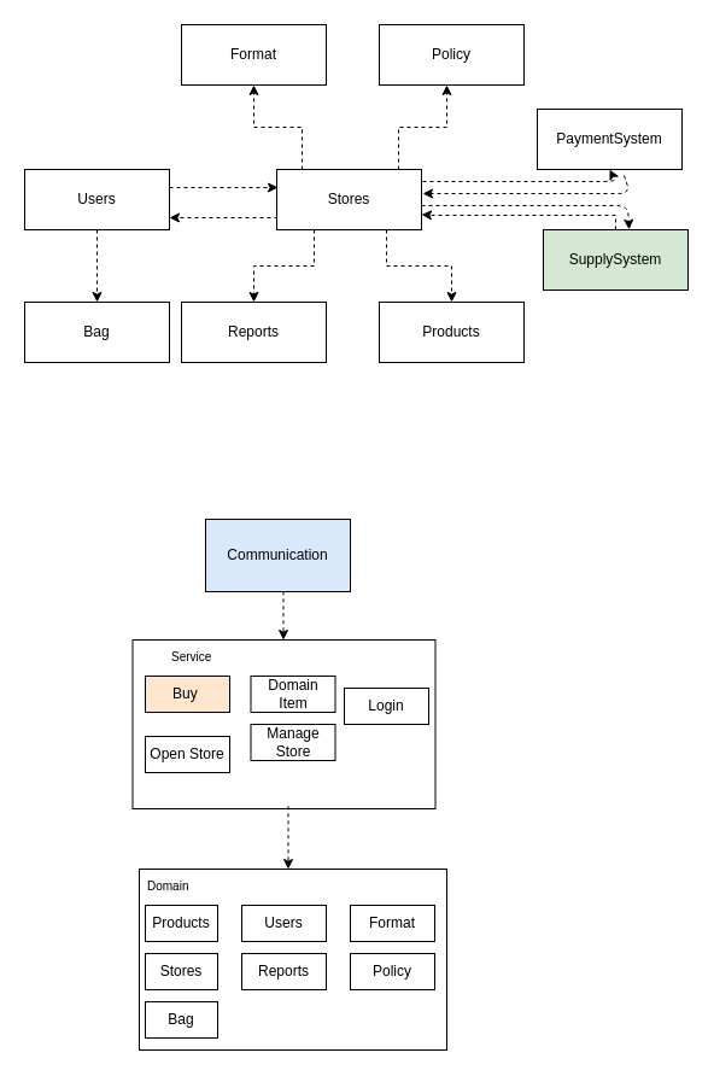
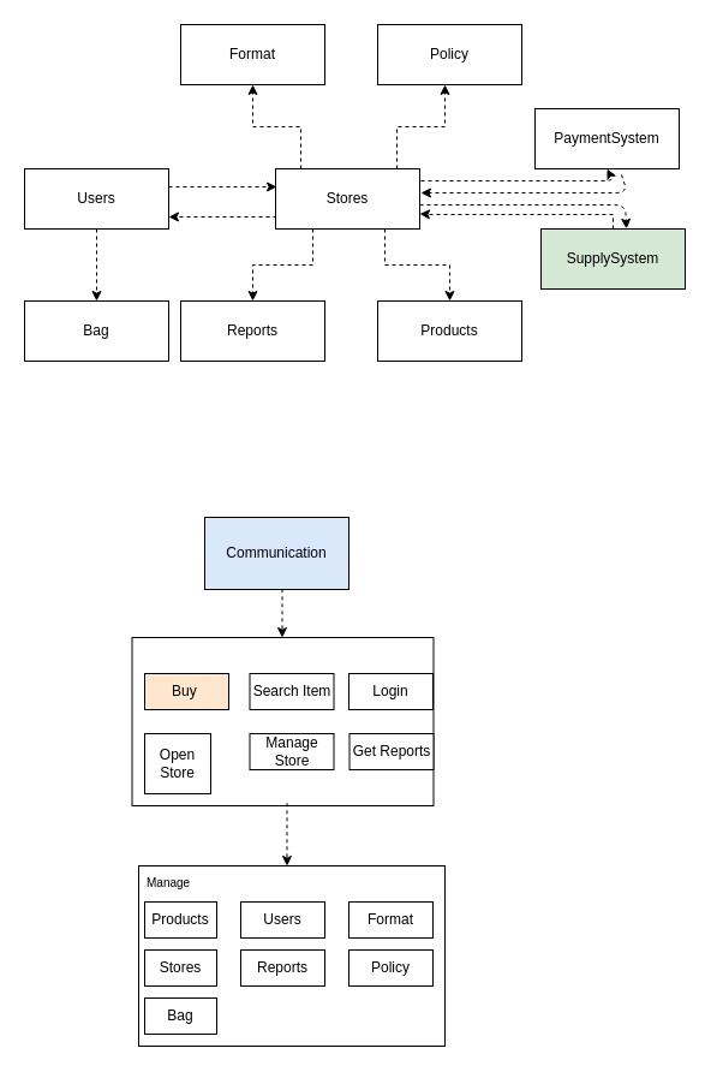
- <mxCell id="24" value="&lt;span style=&quot;color: rgb(0 , 0 , 0) ; font-family: &amp;#34;helvetica&amp;#34; ; font-size: 10px ; font-style: normal ; font-weight: 400 ; letter-spacing: normal ; text-align: center ; text-indent: 0px ; text-transform: none ; word-spacing: 0px ; background-color: rgb(248 , 249 , 250) ; display: inline ; float: none&quot;&gt;Service&lt;/span&gt;" style="text;whiteSpace=wrap;html=1;" vertex="1" parent="1"><mxGeometry x="140" y="530" width="60" height="30" as="geometry" /></mxCell>
- <mxCell id="38" value="Domain Item" style="rounded=0;whiteSpace=wrap;html=1;" vertex="1" parent="1"><mxGeometry x="207.5" y="560" width="70" height="30" as="geometry" /></mxCell>
+ <mxCell id="38" value="Search Item" style="rounded=0;whiteSpace=wrap;html=1;" vertex="1" parent="1"><mxGeometry x="207.5" y="560" width="70" height="30" as="geometry" /></mxCell>
- <mxCell id="40" value="Login" style="rounded=0;whiteSpace=wrap;html=1;" vertex="1" parent="1"><mxGeometry x="285" y="570" width="70" height="30" as="geometry" /></mxCell>
+ <mxCell id="40" value="Login" style="rounded=0;whiteSpace=wrap;html=1;" vertex="1" parent="1"><mxGeometry x="290" y="560" width="70" height="30" as="geometry" /></mxCell>
- <mxCell id="39" value="Manage Store" style="rounded=0;whiteSpace=wrap;html=1;" vertex="1" parent="1"><mxGeometry x="207.5" y="600" width="70" height="30" as="geometry" /></mxCell>
+ <mxCell id="39" value="Manage Store" style="rounded=0;whiteSpace=wrap;html=1;" vertex="1" parent="1"><mxGeometry x="207.5" y="610" width="70" height="30" as="geometry" /></mxCell>
- <mxCell id="37" value="Open Store" style="rounded=0;whiteSpace=wrap;html=1;" vertex="1" parent="1"><mxGeometry x="120" y="610" width="70" height="30" as="geometry" /></mxCell>
+ <mxCell id="37" value="Open Store" style="rounded=0;whiteSpace=wrap;html=1;" vertex="1" parent="1"><mxGeometry x="120" y="610" width="55" height="50" as="geometry" /></mxCell>
+ <mxCell id="41" value="Get Reports" style="rounded=0;whiteSpace=wrap;html=1;" vertex="1" parent="1"><mxGeometry x="290.5" y="610" width="70" height="30" as="geometry" /></mxCell>
- <mxCell id="26" value="&lt;span style=&quot;color: rgb(0 , 0 , 0) ; font-family: &amp;#34;helvetica&amp;#34; ; font-size: 10px ; font-style: normal ; font-weight: 400 ; letter-spacing: normal ; text-align: center ; text-indent: 0px ; text-transform: none ; word-spacing: 0px ; background-color: rgb(248 , 249 , 250) ; display: inline ; float: none&quot;&gt;Domain&lt;/span&gt;" style="text;whiteSpace=wrap;html=1;" vertex="1" parent="1"><mxGeometry x="120" y="720" width="60" height="30" as="geometry" /></mxCell>
+ <mxCell id="26" value="&lt;span style=&quot;color: rgb(0 , 0 , 0) ; font-family: &amp;#34;helvetica&amp;#34; ; font-size: 10px ; font-style: normal ; font-weight: 400 ; letter-spacing: normal ; text-align: center ; text-indent: 0px ; text-transform: none ; word-spacing: 0px ; background-color: rgb(248 , 249 , 250) ; display: inline ; float: none&quot;&gt;Manage&lt;/span&gt;" style="text;whiteSpace=wrap;html=1;" vertex="1" parent="1"><mxGeometry x="120" y="720" width="60" height="30" as="geometry" /></mxCell>
